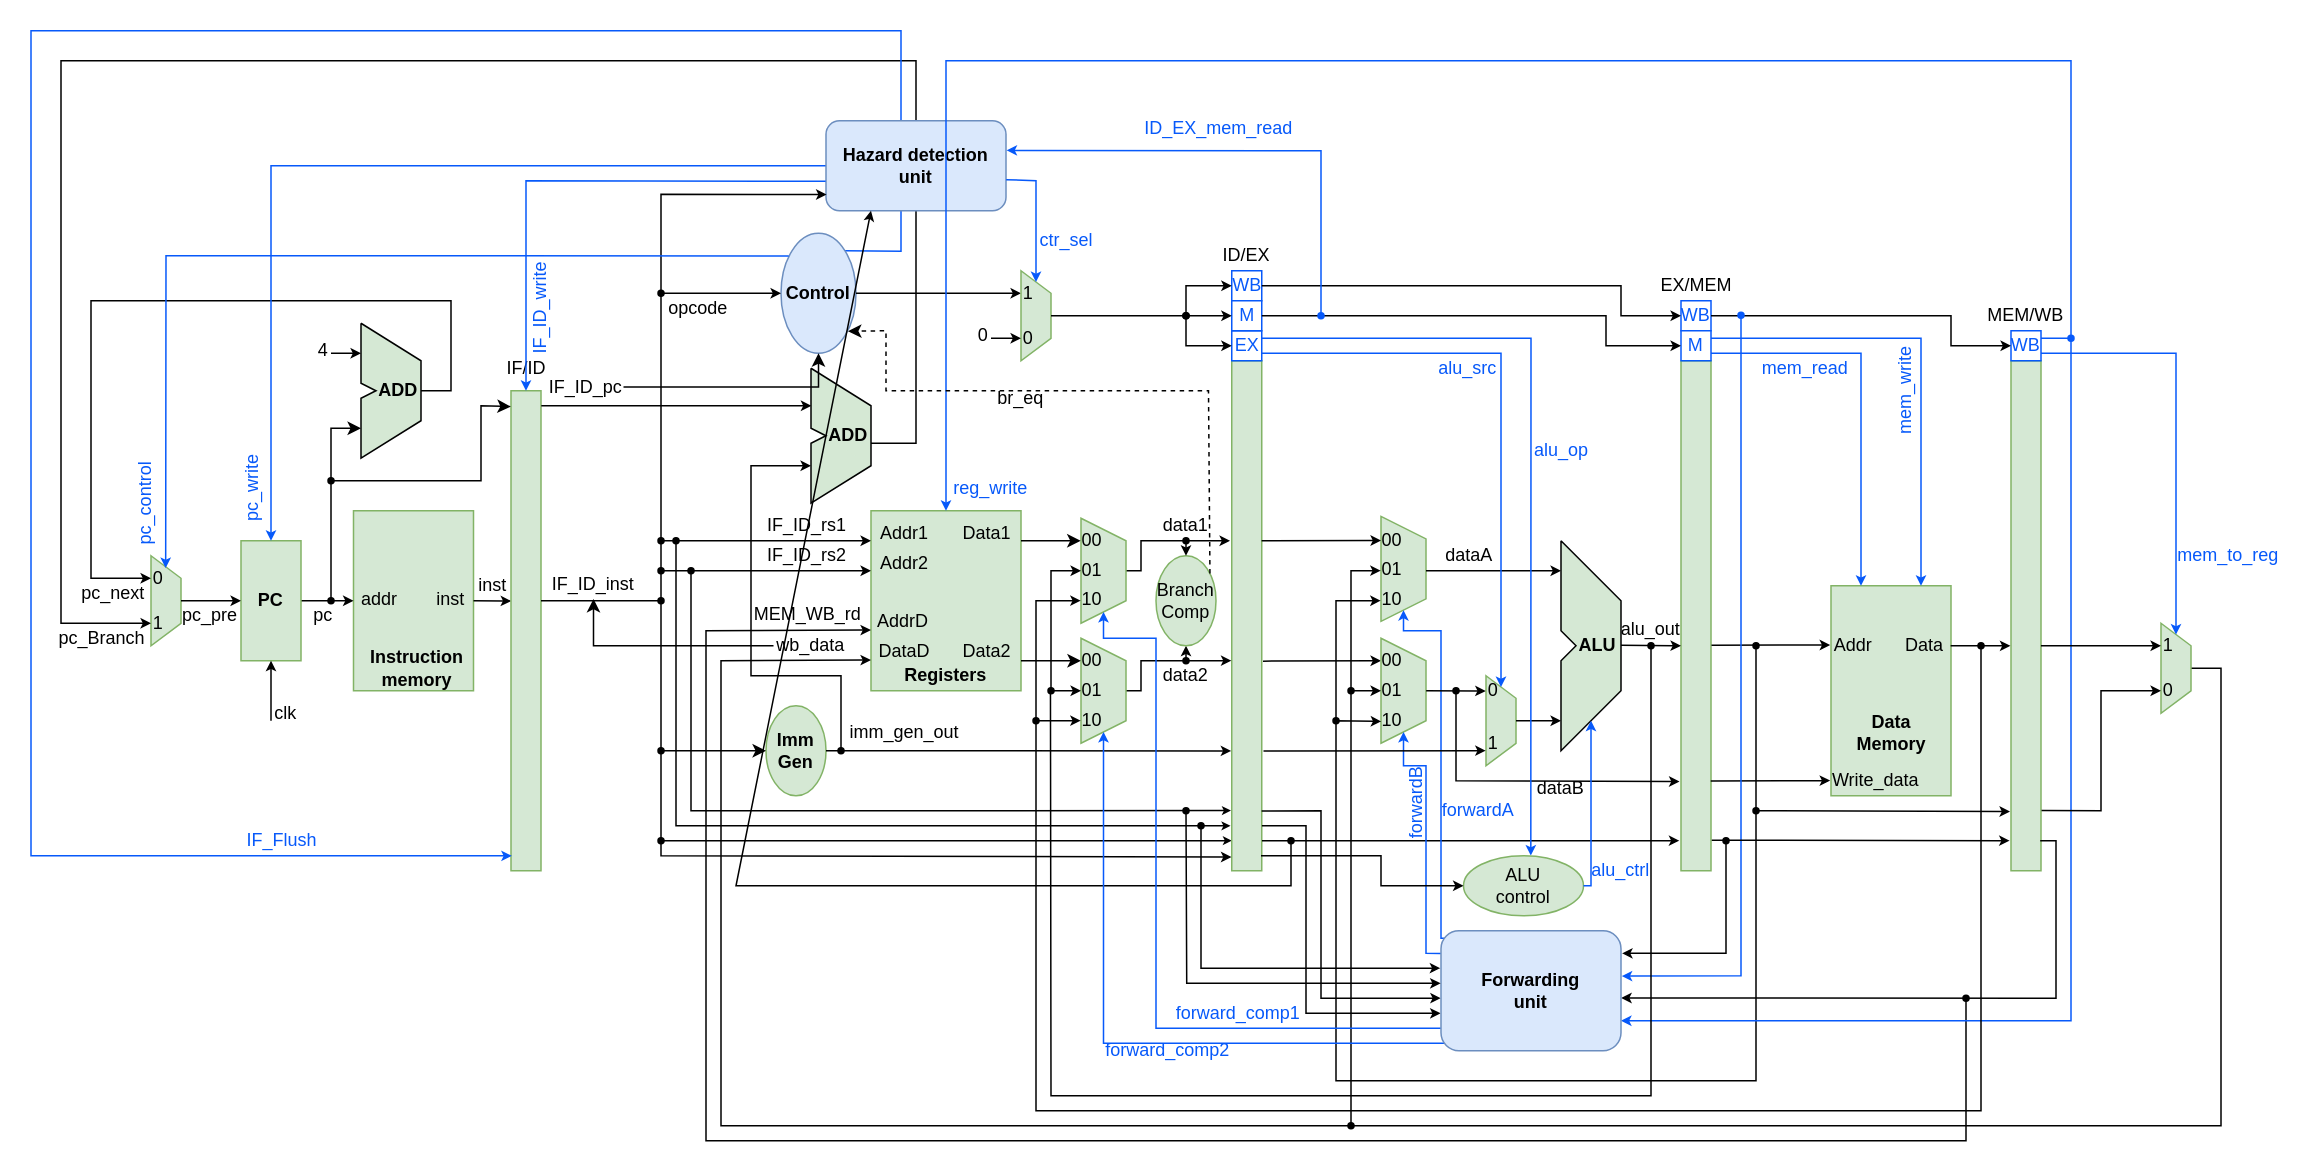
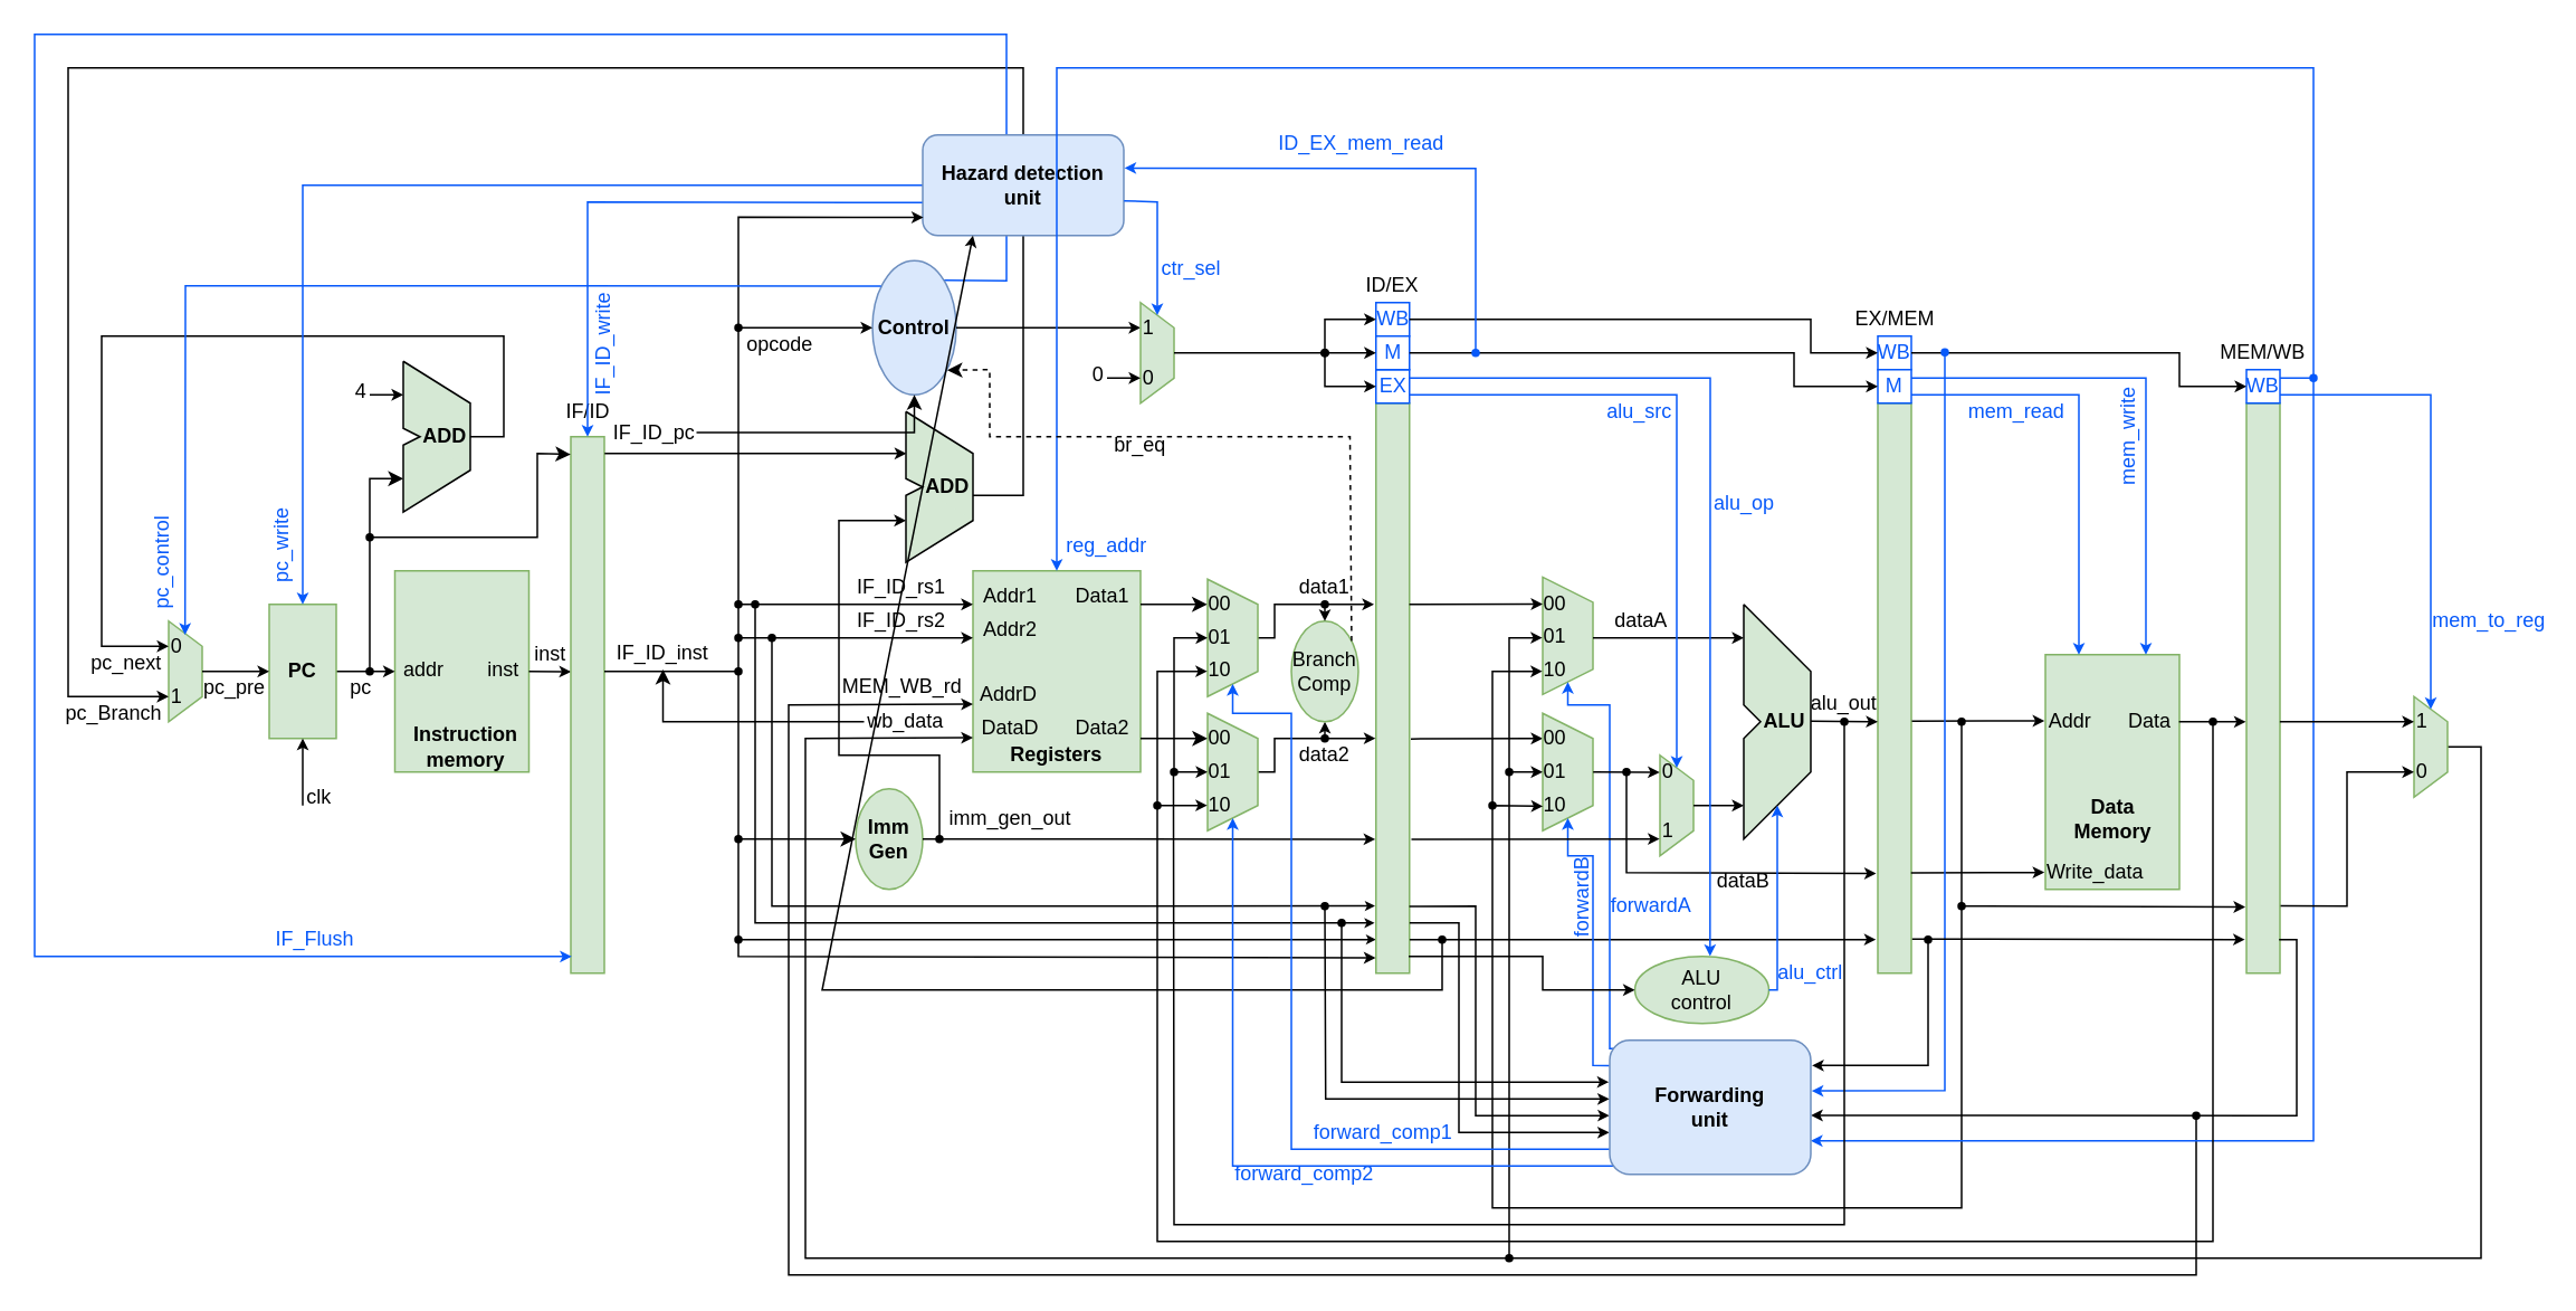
- <mxCell id="140" value="reg_write" style="text;html=1;strokeColor=none;fillColor=none;align=center;verticalAlign=middle;whiteSpace=wrap;rounded=0;fontColor=#0759FA;" parent="1" vertex="1"><mxGeometry x="635" y="315" width="50" height="20" as="geometry" /></mxCell>
+ <mxCell id="140" value="reg_addr" style="text;html=1;strokeColor=none;fillColor=none;align=center;verticalAlign=middle;whiteSpace=wrap;rounded=0;fontColor=#0759FA;" parent="1" vertex="1"><mxGeometry x="635" y="315" width="50" height="20" as="geometry" /></mxCell>
